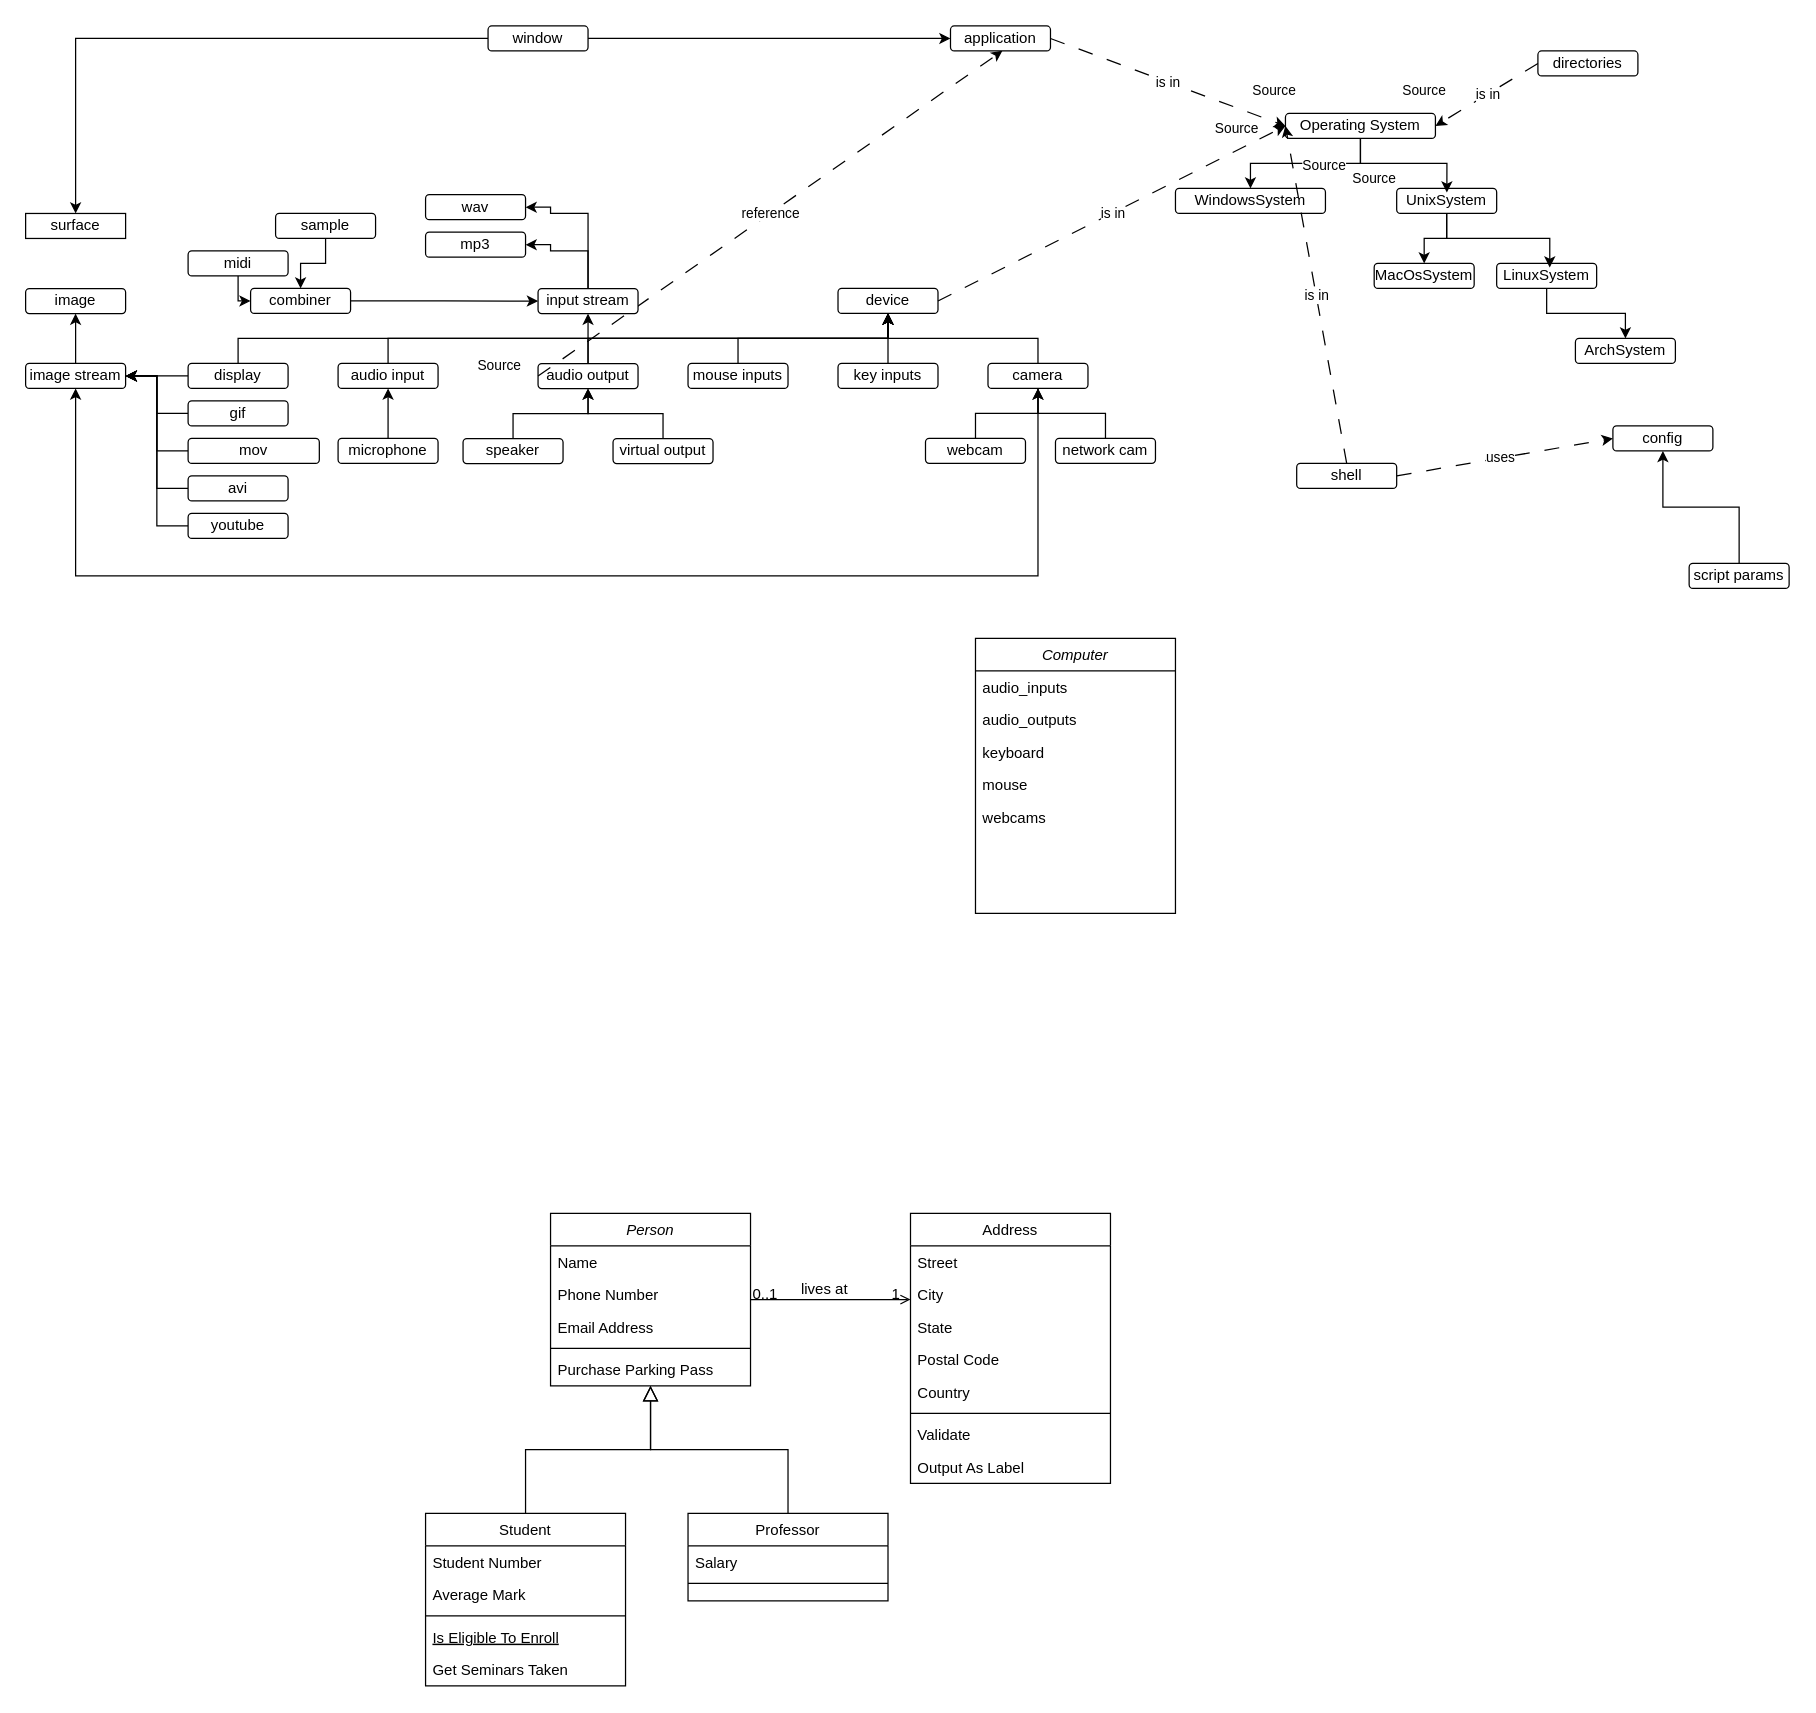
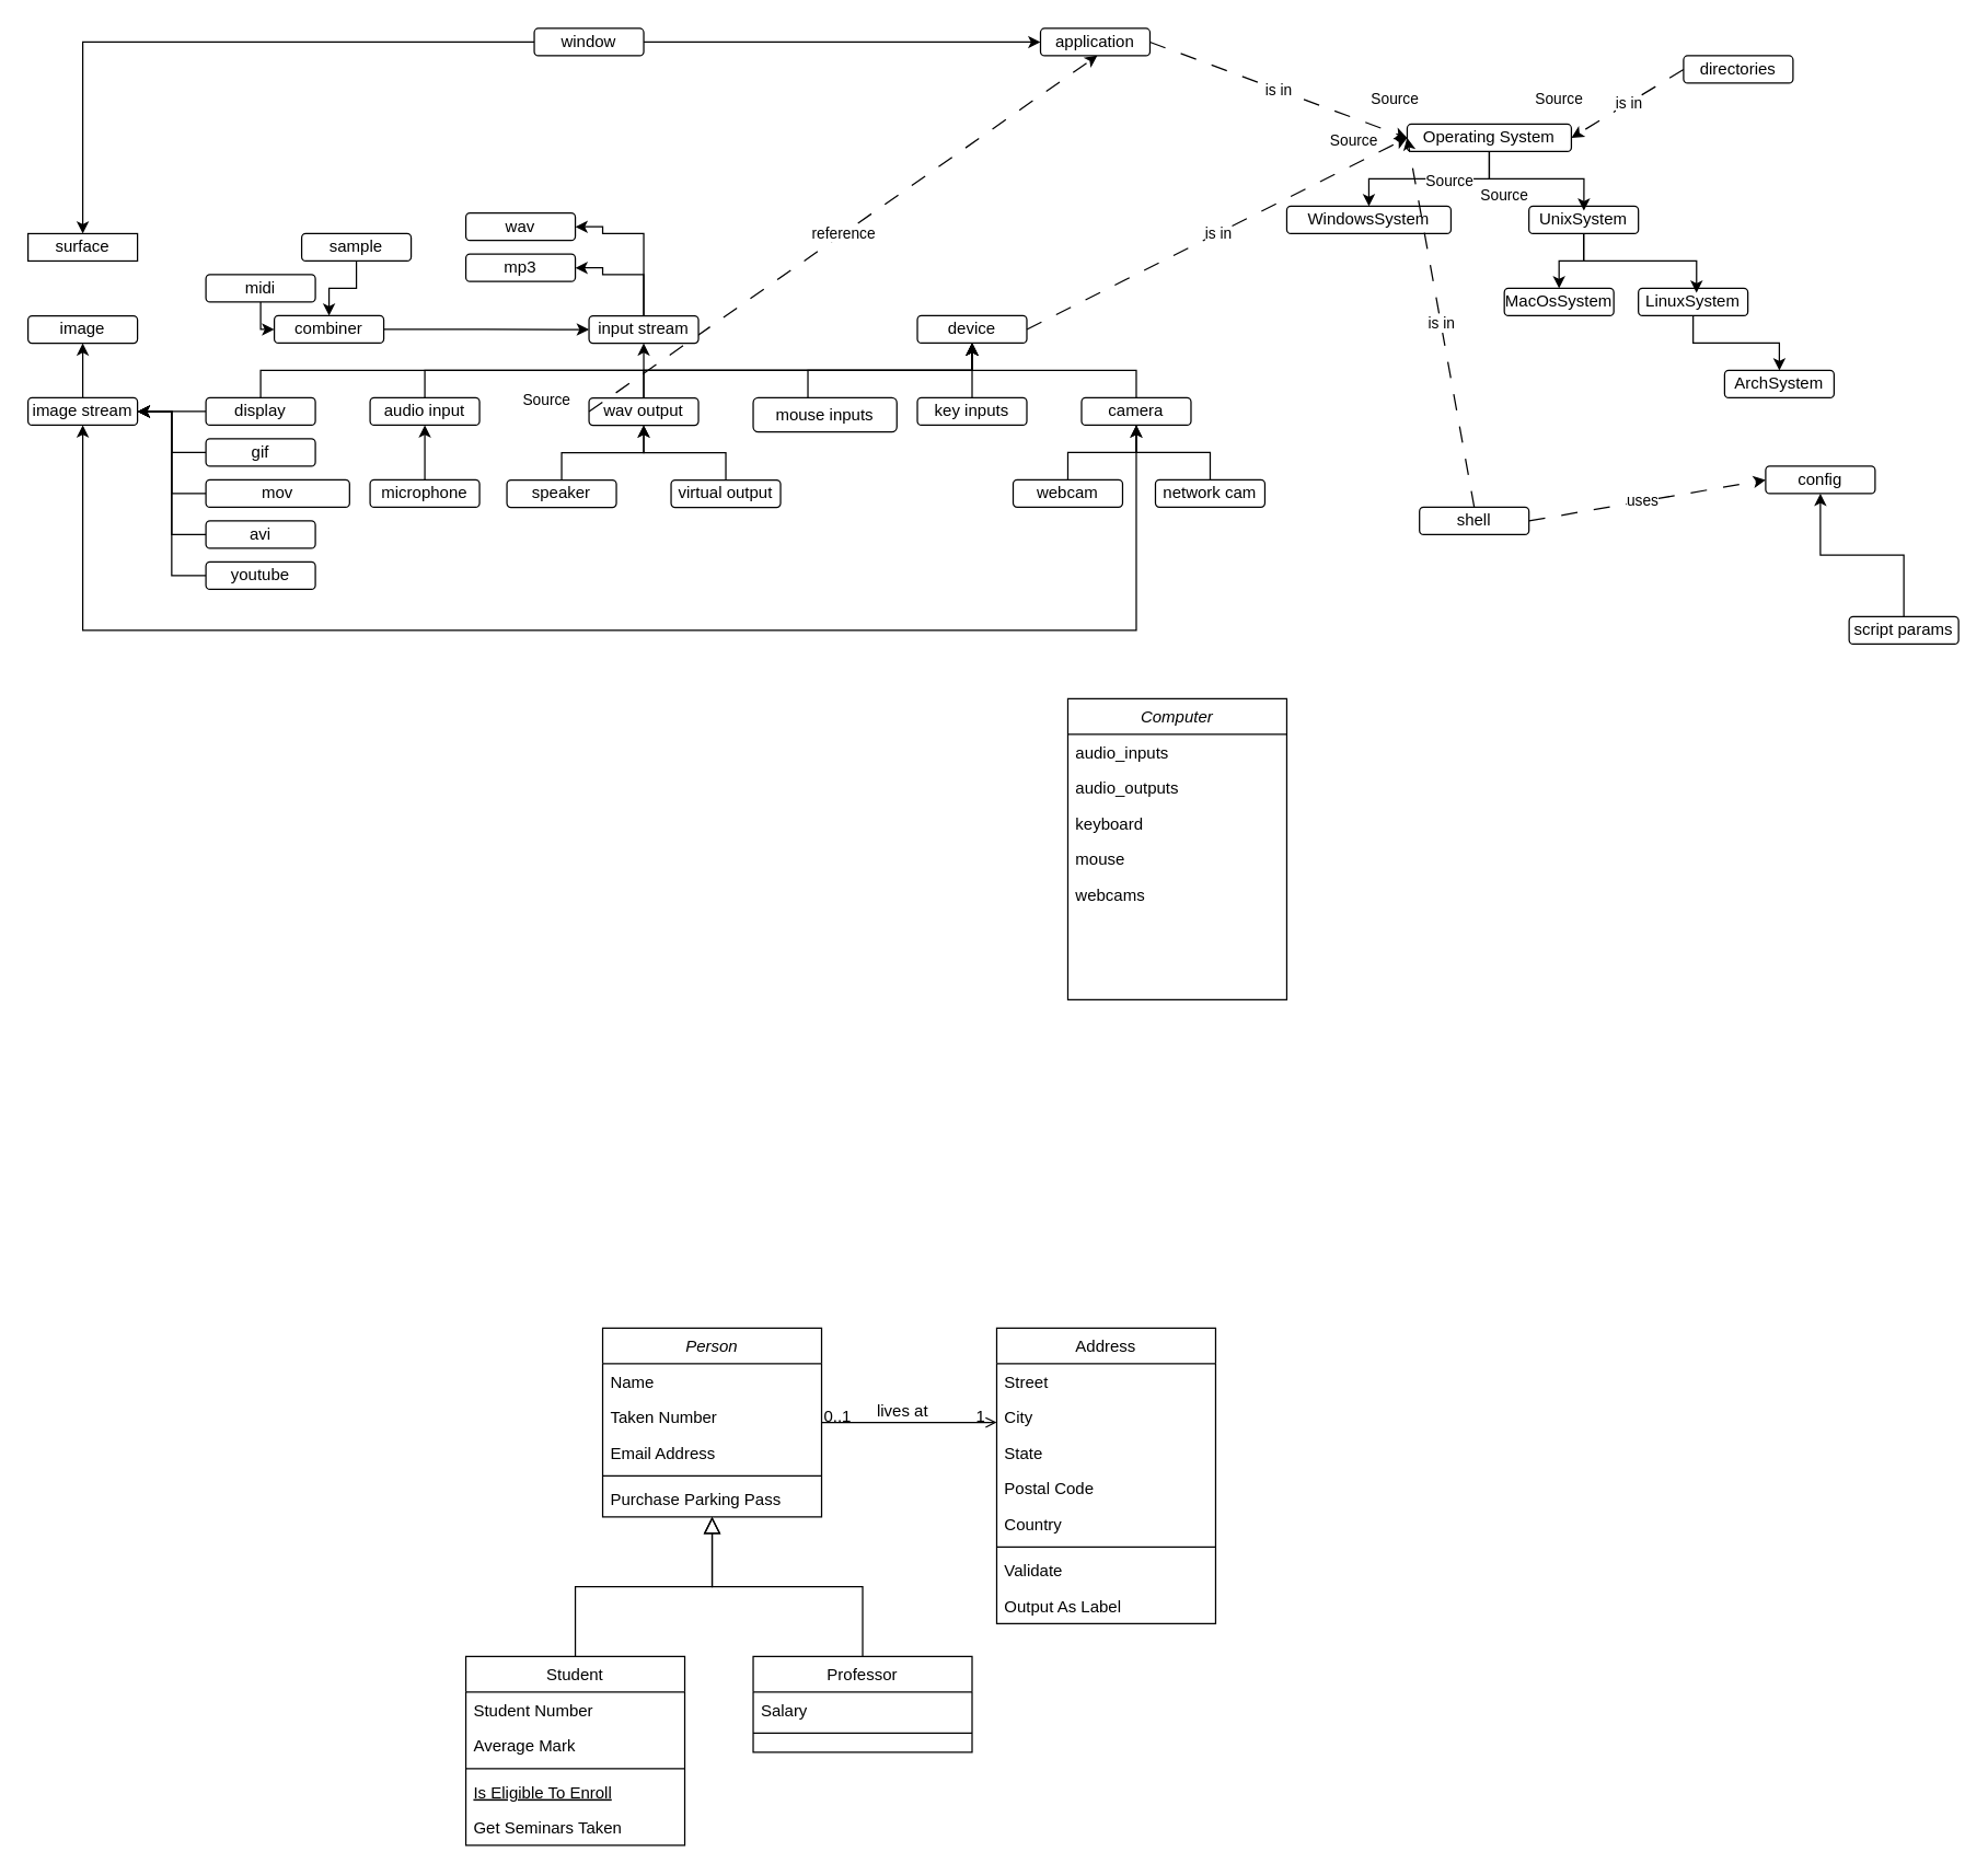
- <mxCell id="38" value="audio output" style="rounded=1;whiteSpace=wrap;html=1;" vertex="1" parent="1"><mxGeometry x="430" y="290.11" width="80" height="20" as="geometry" /></mxCell>
+ <mxCell id="38" value="wav output" style="rounded=1;whiteSpace=wrap;html=1;" vertex="1" parent="1"><mxGeometry x="430" y="290.11" width="80" height="20" as="geometry" /></mxCell>
- <mxCell id="60" value="mouse inputs" style="rounded=1;whiteSpace=wrap;html=1;" vertex="1" parent="1"><mxGeometry x="550" y="290" width="80" height="20" as="geometry" /></mxCell>
+ <mxCell id="60" value="mouse inputs" style="rounded=1;whiteSpace=wrap;html=1;" vertex="1" parent="1"><mxGeometry x="550" y="290" width="105" height="25" as="geometry" /></mxCell>
- <mxCell id="4" value="Phone Number" style="text;align=left;verticalAlign=top;spacingLeft=4;spacingRight=4;overflow=hidden;rotatable=0;points=[[0,0.5],[1,0.5]];portConstraint=eastwest;rounded=0;shadow=0;html=0;" parent="2" vertex="1"><mxGeometry y="52" width="160" height="26" as="geometry" /></mxCell>
+ <mxCell id="4" value="Taken Number" style="text;align=left;verticalAlign=top;spacingLeft=4;spacingRight=4;overflow=hidden;rotatable=0;points=[[0,0.5],[1,0.5]];portConstraint=eastwest;rounded=0;shadow=0;html=0;" parent="2" vertex="1"><mxGeometry y="52" width="160" height="26" as="geometry" /></mxCell>
